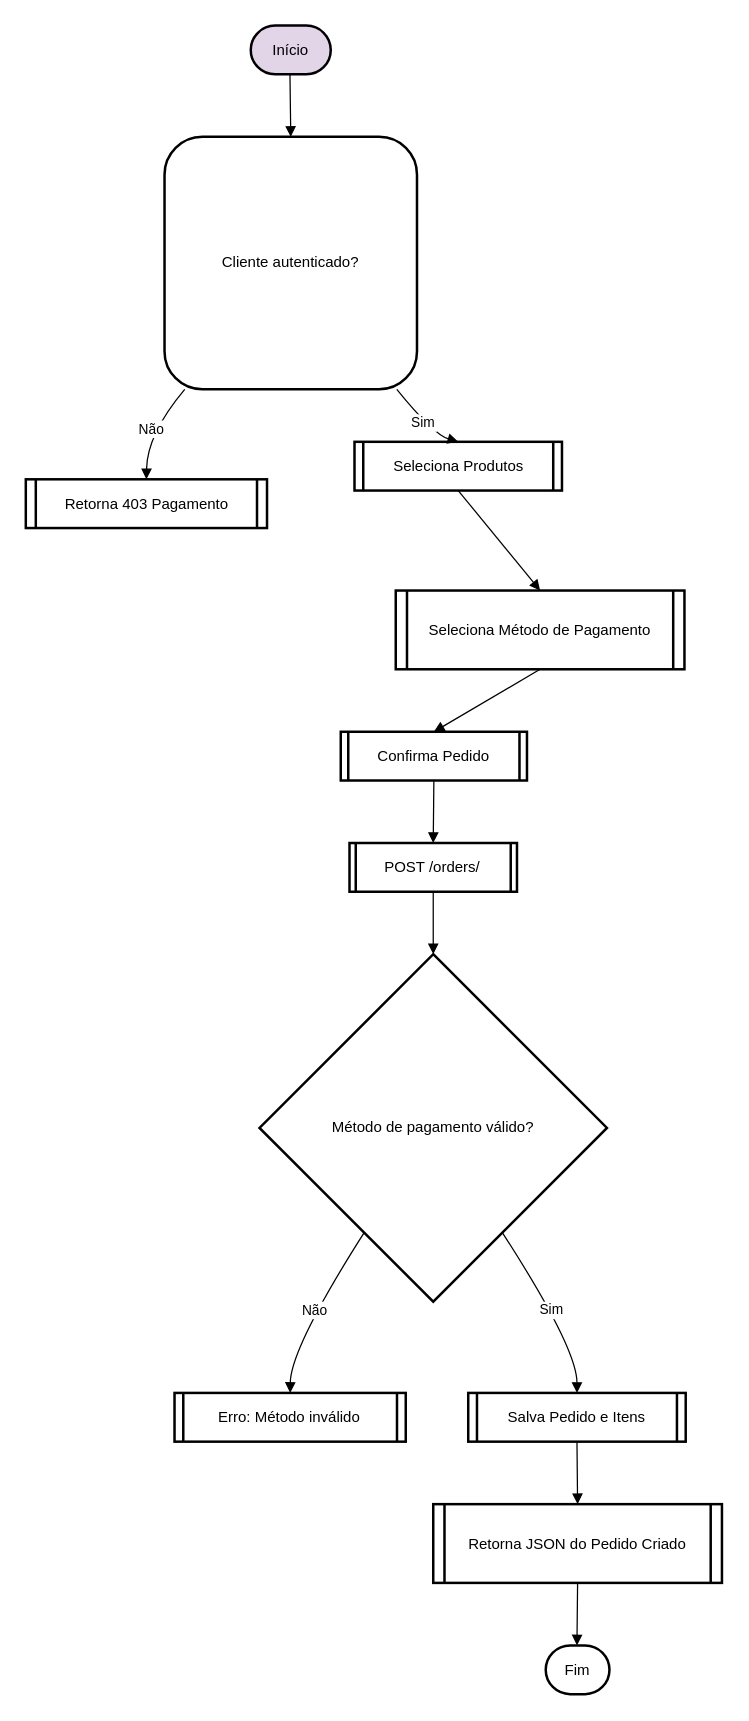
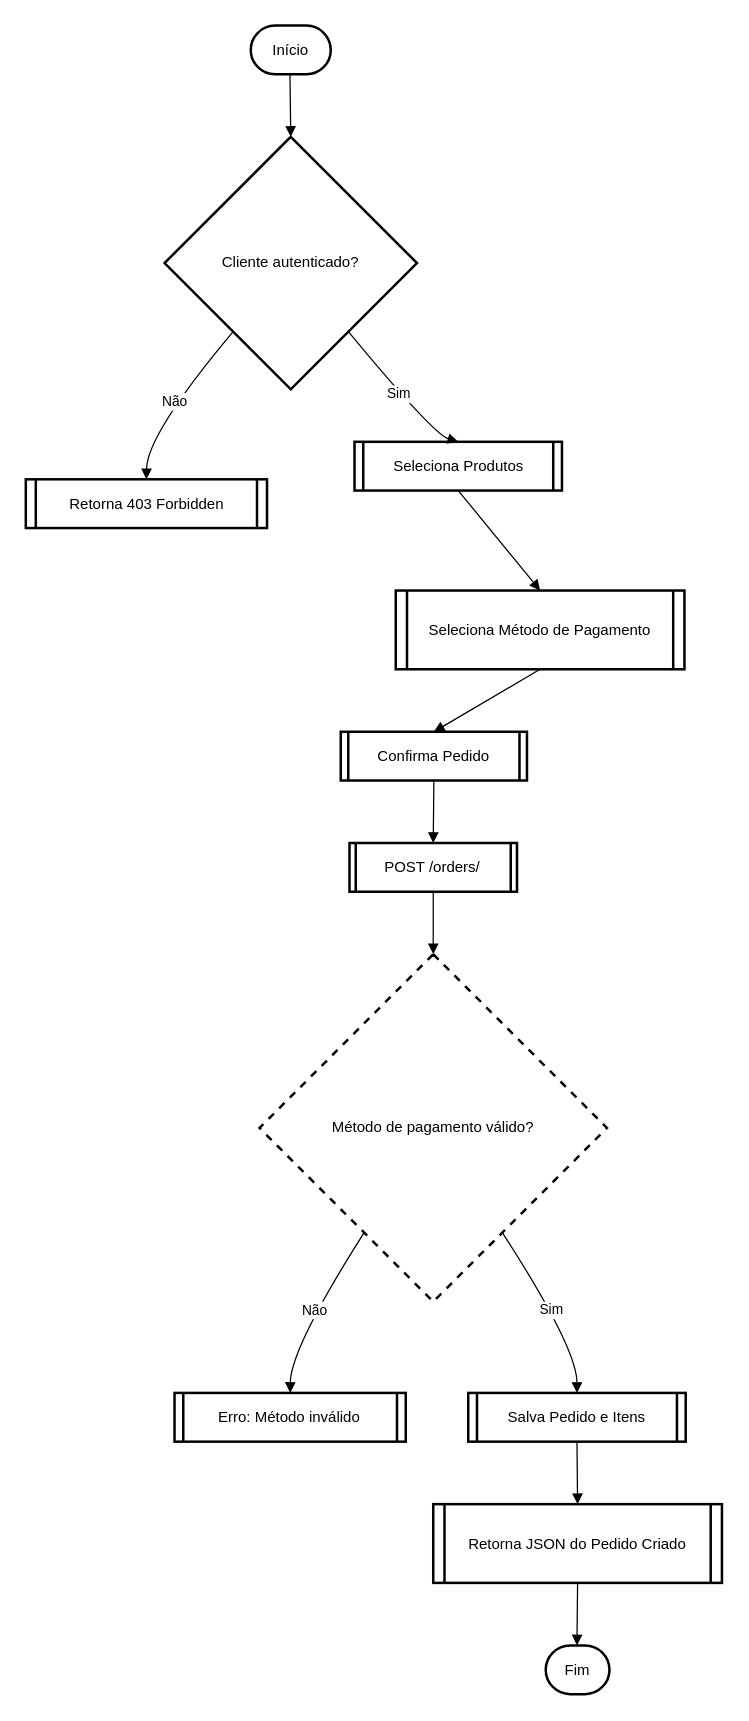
- <mxCell id="2" value="Início" style="rounded=1;whiteSpace=wrap;arcSize=50;strokeWidth=2;fillColor=#e1d5e7;" vertex="1" parent="1"><mxGeometry x="200" y="20" width="64" height="39" as="geometry" /></mxCell>
+ <mxCell id="2" value="Início" style="rounded=1;whiteSpace=wrap;arcSize=50;strokeWidth=2;" vertex="1" parent="1"><mxGeometry x="200" y="20" width="64" height="39" as="geometry" /></mxCell>
- <mxCell id="3" value="Cliente autenticado?" style="strokeWidth=2;whiteSpace=wrap;rounded=1;" vertex="1" parent="1"><mxGeometry x="131" y="109" width="202" height="202" as="geometry" /></mxCell>
+ <mxCell id="3" value="Cliente autenticado?" style="rhombus;strokeWidth=2;whiteSpace=wrap;" vertex="1" parent="1"><mxGeometry x="131" y="109" width="202" height="202" as="geometry" /></mxCell>
- <mxCell id="4" value="Retorna 403 Pagamento" style="strokeWidth=2;shape=process;whiteSpace=wrap;size=0.04;" vertex="1" parent="1"><mxGeometry x="20" y="383" width="193" height="39" as="geometry" /></mxCell>
+ <mxCell id="4" value="Retorna 403 Forbidden" style="strokeWidth=2;shape=process;whiteSpace=wrap;size=0.04;" vertex="1" parent="1"><mxGeometry x="20" y="383" width="193" height="39" as="geometry" /></mxCell>
- <mxCell id="9" value="Método de pagamento válido?" style="rhombus;strokeWidth=2;whiteSpace=wrap;" vertex="1" parent="1"><mxGeometry x="207" y="763" width="278" height="278" as="geometry" /></mxCell>
+ <mxCell id="9" value="Método de pagamento válido?" style="rhombus;strokeWidth=2;whiteSpace=wrap;dashed=1;" vertex="1" parent="1"><mxGeometry x="207" y="763" width="278" height="278" as="geometry" /></mxCell>
